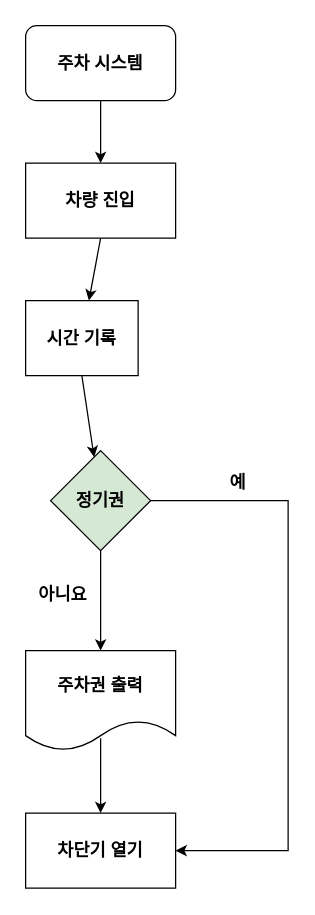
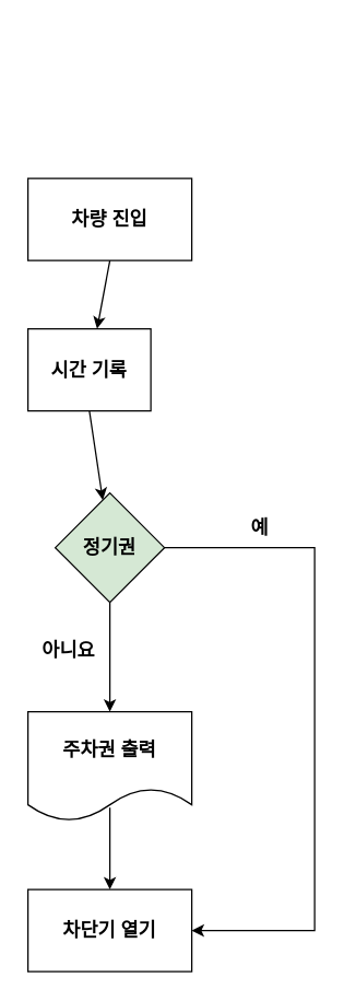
- <mxCell id="2" value="&lt;b&gt;&lt;font style=&quot;font-size: 14px;&quot;&gt;주차 시스템&lt;/font&gt;&lt;/b&gt;" style="rounded=1;whiteSpace=wrap;html=1;" vertex="1" parent="1"><mxGeometry x="20" y="20" width="120" height="60" as="geometry" /></mxCell>
- <mxCell id="3" value="" style="endArrow=classic;html=1;rounded=0;exitX=0.5;exitY=1;exitDx=0;exitDy=0;" edge="1" parent="1" source="2" target="4"><mxGeometry width="50" height="50" relative="1" as="geometry"><mxPoint x="40" y="310" as="sourcePoint" /><mxPoint x="80" y="160" as="targetPoint" /></mxGeometry></mxCell>
